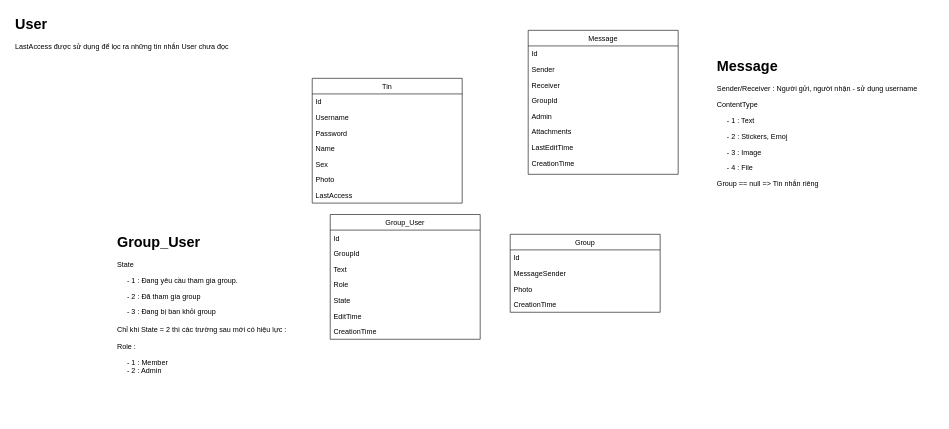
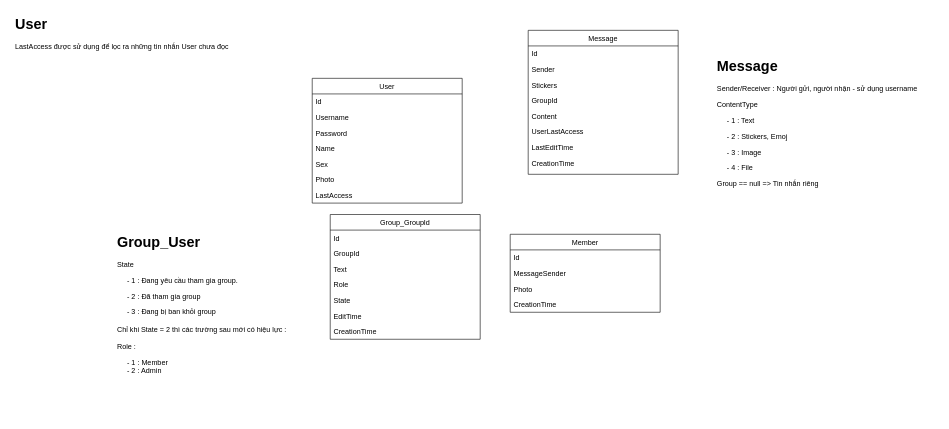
- <mxCell id="5" value="Receiver" style="text;align=left;verticalAlign=top;spacingLeft=4;spacingRight=4;overflow=hidden;rotatable=0;points=[[0,0.5],[1,0.5]];portConstraint=eastwest;rounded=0;shadow=0;html=0;" parent="2" vertex="1"><mxGeometry y="78" width="250" height="26" as="geometry" /></mxCell>
+ <mxCell id="5" value="Stickers" style="text;align=left;verticalAlign=top;spacingLeft=4;spacingRight=4;overflow=hidden;rotatable=0;points=[[0,0.5],[1,0.5]];portConstraint=eastwest;rounded=0;shadow=0;html=0;" parent="2" vertex="1"><mxGeometry y="78" width="250" height="26" as="geometry" /></mxCell>
- <mxCell id="11" value="Tin" style="swimlane;fontStyle=0;align=center;verticalAlign=top;childLayout=stackLayout;horizontal=1;startSize=26;horizontalStack=0;resizeParent=1;resizeLast=0;collapsible=1;marginBottom=0;rounded=0;shadow=0;strokeWidth=1;" parent="1" vertex="1"><mxGeometry x="520" y="130" width="250" height="208" as="geometry"><mxRectangle x="230" y="140" width="160" height="26" as="alternateBounds" /></mxGeometry></mxCell>
+ <mxCell id="11" value="User" style="swimlane;fontStyle=0;align=center;verticalAlign=top;childLayout=stackLayout;horizontal=1;startSize=26;horizontalStack=0;resizeParent=1;resizeLast=0;collapsible=1;marginBottom=0;rounded=0;shadow=0;strokeWidth=1;" parent="1" vertex="1"><mxGeometry x="520" y="130" width="250" height="208" as="geometry"><mxRectangle x="230" y="140" width="160" height="26" as="alternateBounds" /></mxGeometry></mxCell>
- <mxCell id="7" value="Admin" style="text;align=left;verticalAlign=top;spacingLeft=4;spacingRight=4;overflow=hidden;rotatable=0;points=[[0,0.5],[1,0.5]];portConstraint=eastwest;" parent="2" vertex="1"><mxGeometry y="130" width="250" height="26" as="geometry" /></mxCell>
+ <mxCell id="7" value="Content" style="text;align=left;verticalAlign=top;spacingLeft=4;spacingRight=4;overflow=hidden;rotatable=0;points=[[0,0.5],[1,0.5]];portConstraint=eastwest;" parent="2" vertex="1"><mxGeometry y="130" width="250" height="26" as="geometry" /></mxCell>
- <mxCell id="8" value="Attachments" style="text;align=left;verticalAlign=top;spacingLeft=4;spacingRight=4;overflow=hidden;rotatable=0;points=[[0,0.5],[1,0.5]];portConstraint=eastwest;" parent="2" vertex="1"><mxGeometry y="156" width="250" height="26" as="geometry" /></mxCell>
+ <mxCell id="8" value="UserLastAccess" style="text;align=left;verticalAlign=top;spacingLeft=4;spacingRight=4;overflow=hidden;rotatable=0;points=[[0,0.5],[1,0.5]];portConstraint=eastwest;" parent="2" vertex="1"><mxGeometry y="156" width="250" height="26" as="geometry" /></mxCell>
- <mxCell id="24" value="Group_User" style="swimlane;fontStyle=0;align=center;verticalAlign=top;childLayout=stackLayout;horizontal=1;startSize=26;horizontalStack=0;resizeParent=1;resizeLast=0;collapsible=1;marginBottom=0;rounded=0;shadow=0;strokeWidth=1;" parent="1" vertex="1"><mxGeometry x="550" y="357" width="250" height="208" as="geometry"><mxRectangle x="230" y="140" width="160" height="26" as="alternateBounds" /></mxGeometry></mxCell>
+ <mxCell id="24" value="Group_GroupId" style="swimlane;fontStyle=0;align=center;verticalAlign=top;childLayout=stackLayout;horizontal=1;startSize=26;horizontalStack=0;resizeParent=1;resizeLast=0;collapsible=1;marginBottom=0;rounded=0;shadow=0;strokeWidth=1;" parent="1" vertex="1"><mxGeometry x="550" y="357" width="250" height="208" as="geometry"><mxRectangle x="230" y="140" width="160" height="26" as="alternateBounds" /></mxGeometry></mxCell>
- <mxCell id="19" value="Group&#10;" style="swimlane;fontStyle=0;align=center;verticalAlign=top;childLayout=stackLayout;horizontal=1;startSize=26;horizontalStack=0;resizeParent=1;resizeLast=0;collapsible=1;marginBottom=0;rounded=0;shadow=0;strokeWidth=1;" parent="1" vertex="1"><mxGeometry x="850" y="390" width="250" height="130" as="geometry"><mxRectangle x="230" y="140" width="160" height="26" as="alternateBounds" /></mxGeometry></mxCell>
+ <mxCell id="19" value="Member&#10;" style="swimlane;fontStyle=0;align=center;verticalAlign=top;childLayout=stackLayout;horizontal=1;startSize=26;horizontalStack=0;resizeParent=1;resizeLast=0;collapsible=1;marginBottom=0;rounded=0;shadow=0;strokeWidth=1;" parent="1" vertex="1"><mxGeometry x="850" y="390" width="250" height="130" as="geometry"><mxRectangle x="230" y="140" width="160" height="26" as="alternateBounds" /></mxGeometry></mxCell>
